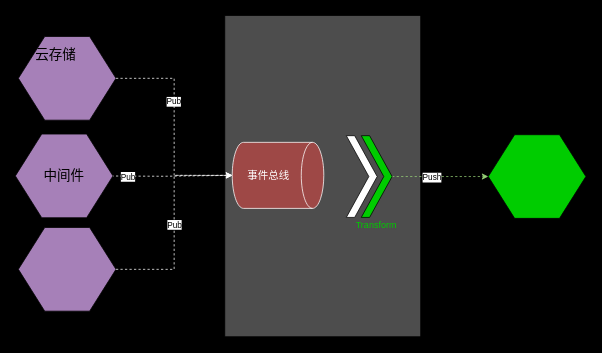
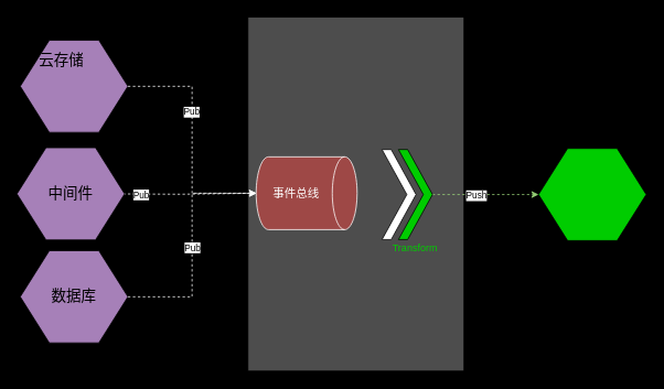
+ <mxCell id="15" value="&lt;font style=&quot;font-size: 18px;&quot;&gt;数据库&lt;/font&gt;" style="text;html=1;align=center;verticalAlign=middle;whiteSpace=wrap;rounded=0;" parent="1" vertex="1"><mxGeometry x="59" y="342.9" width="60" height="30" as="geometry" /></mxCell>
